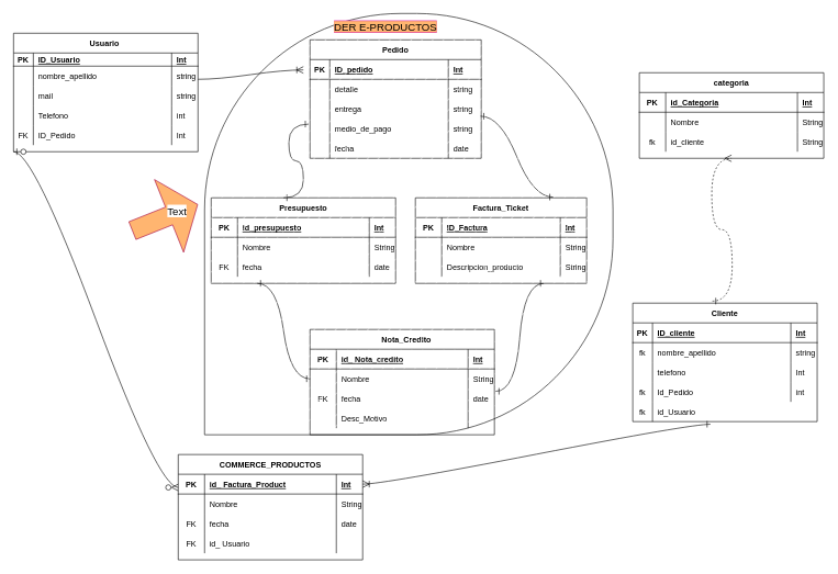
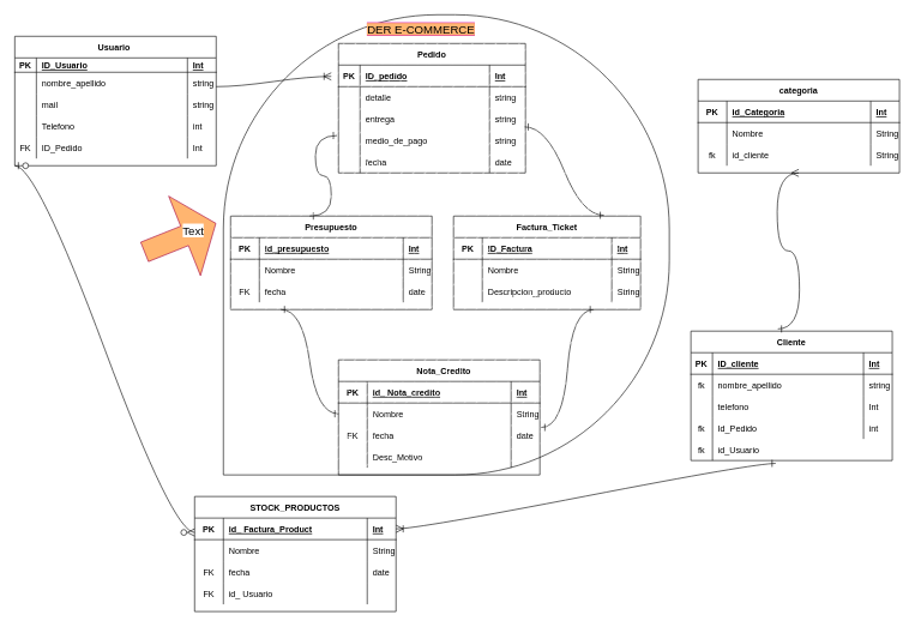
- <mxCell id="149" value="&lt;span style=&quot;background-color: rgb(255, 181, 112);&quot;&gt;DER E-PRODUCTOS&lt;/span&gt;" style="text;strokeColor=none;fillColor=none;html=1;align=center;verticalAlign=middle;whiteSpace=wrap;rounded=0;fontSize=16;labelBackgroundColor=#da2bab;" parent="1" vertex="1"><mxGeometry x="280" width="610" height="40" as="geometry" y="20" /></mxCell>
+ <mxCell id="149" value="&lt;span style=&quot;background-color: rgb(255, 181, 112);&quot;&gt;DER E-COMMERCE&lt;/span&gt;" style="text;strokeColor=none;fillColor=none;html=1;align=center;verticalAlign=middle;whiteSpace=wrap;rounded=0;fontSize=16;labelBackgroundColor=#da2bab;" parent="1" vertex="1"><mxGeometry x="280" width="610" height="40" as="geometry" y="20" /></mxCell>
- <mxCell id="143" value="" style="edgeStyle=entityRelationEdgeStyle;fontSize=12;html=1;endArrow=ERmany;rounded=0;startSize=8;endSize=8;curved=1;exitX=0.432;exitY=-0.017;exitDx=0;exitDy=0;exitPerimeter=0;entryX=0.5;entryY=1;entryDx=0;entryDy=0;startArrow=ERone;startFill=0;dashed=1;" parent="1" source="58" target="23" edge="1"><mxGeometry width="100" height="100" relative="1" as="geometry"><mxPoint x="1090" y="420" as="sourcePoint" /><mxPoint x="1190" y="320" as="targetPoint" /></mxGeometry></mxCell>
+ <mxCell id="143" value="" style="edgeStyle=entityRelationEdgeStyle;fontSize=12;html=1;endArrow=ERmany;rounded=0;startSize=8;endSize=8;curved=1;exitX=0.432;exitY=-0.017;exitDx=0;exitDy=0;exitPerimeter=0;entryX=0.5;entryY=1;entryDx=0;entryDy=0;startArrow=ERone;startFill=0;" parent="1" source="58" target="23" edge="1"><mxGeometry width="100" height="100" relative="1" as="geometry"><mxPoint x="1090" y="420" as="sourcePoint" /><mxPoint x="1190" y="320" as="targetPoint" /></mxGeometry></mxCell>
- <mxCell id="125" value="COMMERCE_PRODUCTOS" style="shape=table;startSize=30;container=1;collapsible=1;childLayout=tableLayout;fixedRows=1;rowLines=0;fontStyle=1;align=center;resizeLast=1;" parent="1" vertex="1"><mxGeometry x="270" y="690" width="280" height="160" as="geometry" /></mxCell>
+ <mxCell id="125" value="STOCK_PRODUCTOS" style="shape=table;startSize=30;container=1;collapsible=1;childLayout=tableLayout;fixedRows=1;rowLines=0;fontStyle=1;align=center;resizeLast=1;" parent="1" vertex="1"><mxGeometry x="270" y="690" width="280" height="160" as="geometry" /></mxCell>
